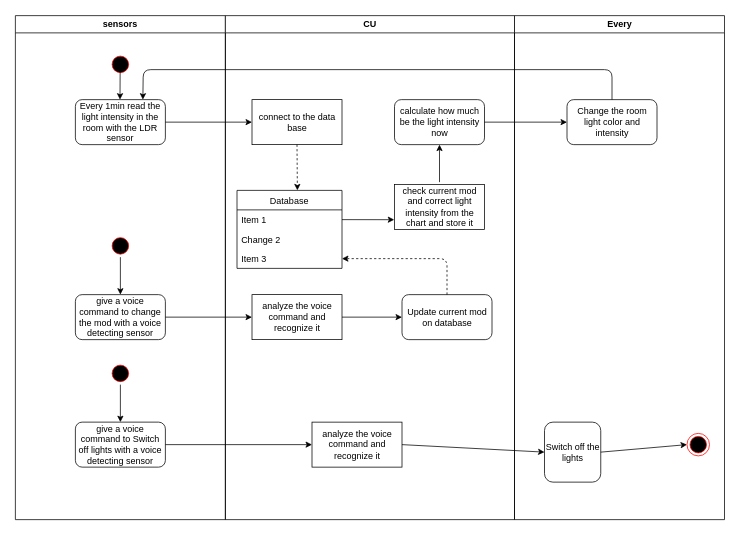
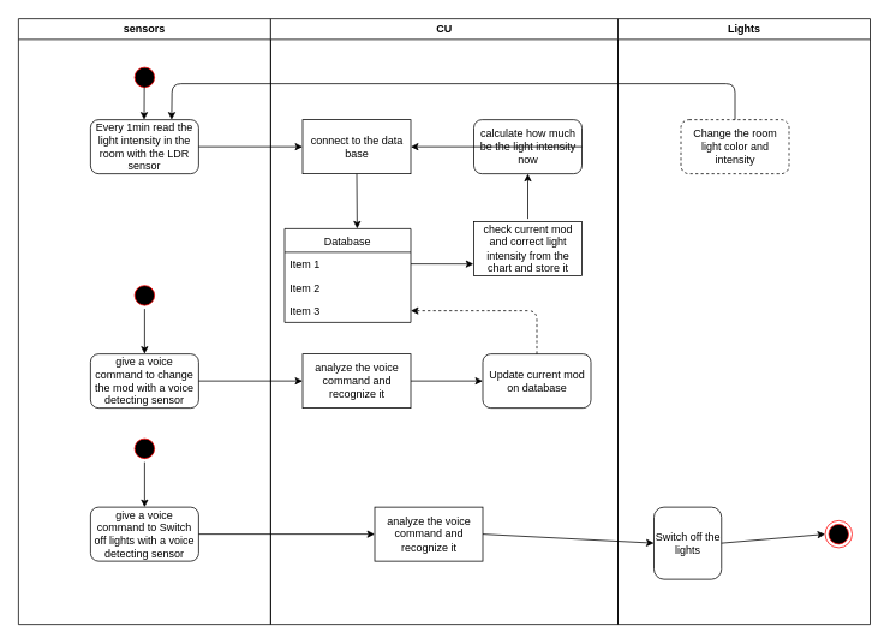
- <mxCell id="26" value="Every" style="swimlane;whiteSpace=wrap" parent="1" vertex="1"><mxGeometry x="685.5" y="20" width="280" height="672" as="geometry" /></mxCell>
+ <mxCell id="26" value="Lights" style="swimlane;whiteSpace=wrap" parent="1" vertex="1"><mxGeometry x="685.5" y="20" width="280" height="672" as="geometry" /></mxCell>
- <mxCell id="34" value="" style="endArrow=classic;html=1;exitX=1;exitY=0.5;exitDx=0;exitDy=0;entryX=0;entryY=0.5;entryDx=0;entryDy=0;" edge="1" parent="1" source="20" target="28"><mxGeometry width="50" height="50" relative="1" as="geometry"><mxPoint x="725.5" y="222" as="sourcePoint" /><mxPoint x="775.5" y="172" as="targetPoint" /></mxGeometry></mxCell>
+ <mxCell id="34" value="" style="endArrow=classic;html=1;exitX=1;exitY=0.5;exitDx=0;exitDy=0;" edge="1" parent="1" source="20" target="12"><mxGeometry width="50" height="50" relative="1" as="geometry"><mxPoint x="725.5" y="222" as="sourcePoint" /><mxPoint x="775.5" y="172" as="targetPoint" /></mxGeometry></mxCell>
- <mxCell id="28" value="Change the room light color and intensity" style="rounded=1;whiteSpace=wrap;html=1;" vertex="1" parent="26"><mxGeometry x="70" y="112" width="120" height="60" as="geometry" /></mxCell>
+ <mxCell id="28" value="Change the room light color and intensity" style="rounded=1;whiteSpace=wrap;html=1;dashed=1;" vertex="1" parent="26"><mxGeometry x="70" y="112" width="120" height="60" as="geometry" /></mxCell>
- <mxCell id="17" value="" style="endArrow=classic;html=1;exitX=0.5;exitY=1;exitDx=0;exitDy=0;entryX=0.575;entryY=-0.001;entryDx=0;entryDy=0;entryPerimeter=0;dashed=1;" edge="1" parent="11" source="12" target="13"><mxGeometry width="50" height="50" relative="1" as="geometry"><mxPoint x="155.5" y="232" as="sourcePoint" /><mxPoint x="205.5" y="182" as="targetPoint" /></mxGeometry></mxCell>
+ <mxCell id="17" value="" style="endArrow=classic;html=1;exitX=0.5;exitY=1;exitDx=0;exitDy=0;entryX=0.575;entryY=-0.001;entryDx=0;entryDy=0;entryPerimeter=0;" edge="1" parent="11" source="12" target="13"><mxGeometry width="50" height="50" relative="1" as="geometry"><mxPoint x="155.5" y="232" as="sourcePoint" /><mxPoint x="205.5" y="182" as="targetPoint" /></mxGeometry></mxCell>
- <mxCell id="15" value="Change 2" style="text;strokeColor=none;fillColor=none;align=left;verticalAlign=top;spacingLeft=4;spacingRight=4;overflow=hidden;rotatable=0;points=[[0,0.5],[1,0.5]];portConstraint=eastwest;" vertex="1" parent="13"><mxGeometry y="52" width="140" height="26" as="geometry" /></mxCell>
+ <mxCell id="15" value="Item 2" style="text;strokeColor=none;fillColor=none;align=left;verticalAlign=top;spacingLeft=4;spacingRight=4;overflow=hidden;rotatable=0;points=[[0,0.5],[1,0.5]];portConstraint=eastwest;" vertex="1" parent="13"><mxGeometry y="52" width="140" height="26" as="geometry" /></mxCell>
